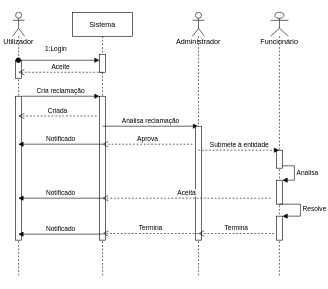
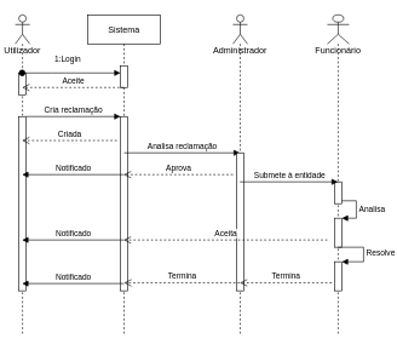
- <mxCell id="22" value="Submete à entidade" style="html=1;verticalAlign=bottom;endArrow=block;dashed=1;" edge="1" parent="1" source="9" target="12"><mxGeometry width="80" relative="1" as="geometry"><mxPoint x="340" y="240" as="sourcePoint" /><mxPoint x="420" y="240" as="targetPoint" /><Array as="points"><mxPoint x="400" y="250" /></Array></mxGeometry></mxCell>
+ <mxCell id="22" value="Submete à entidade" style="html=1;verticalAlign=bottom;endArrow=block;" edge="1" parent="1" source="9" target="12"><mxGeometry width="80" relative="1" as="geometry"><mxPoint x="340" y="240" as="sourcePoint" /><mxPoint x="420" y="240" as="targetPoint" /><Array as="points"><mxPoint x="400" y="250" /></Array></mxGeometry></mxCell>
